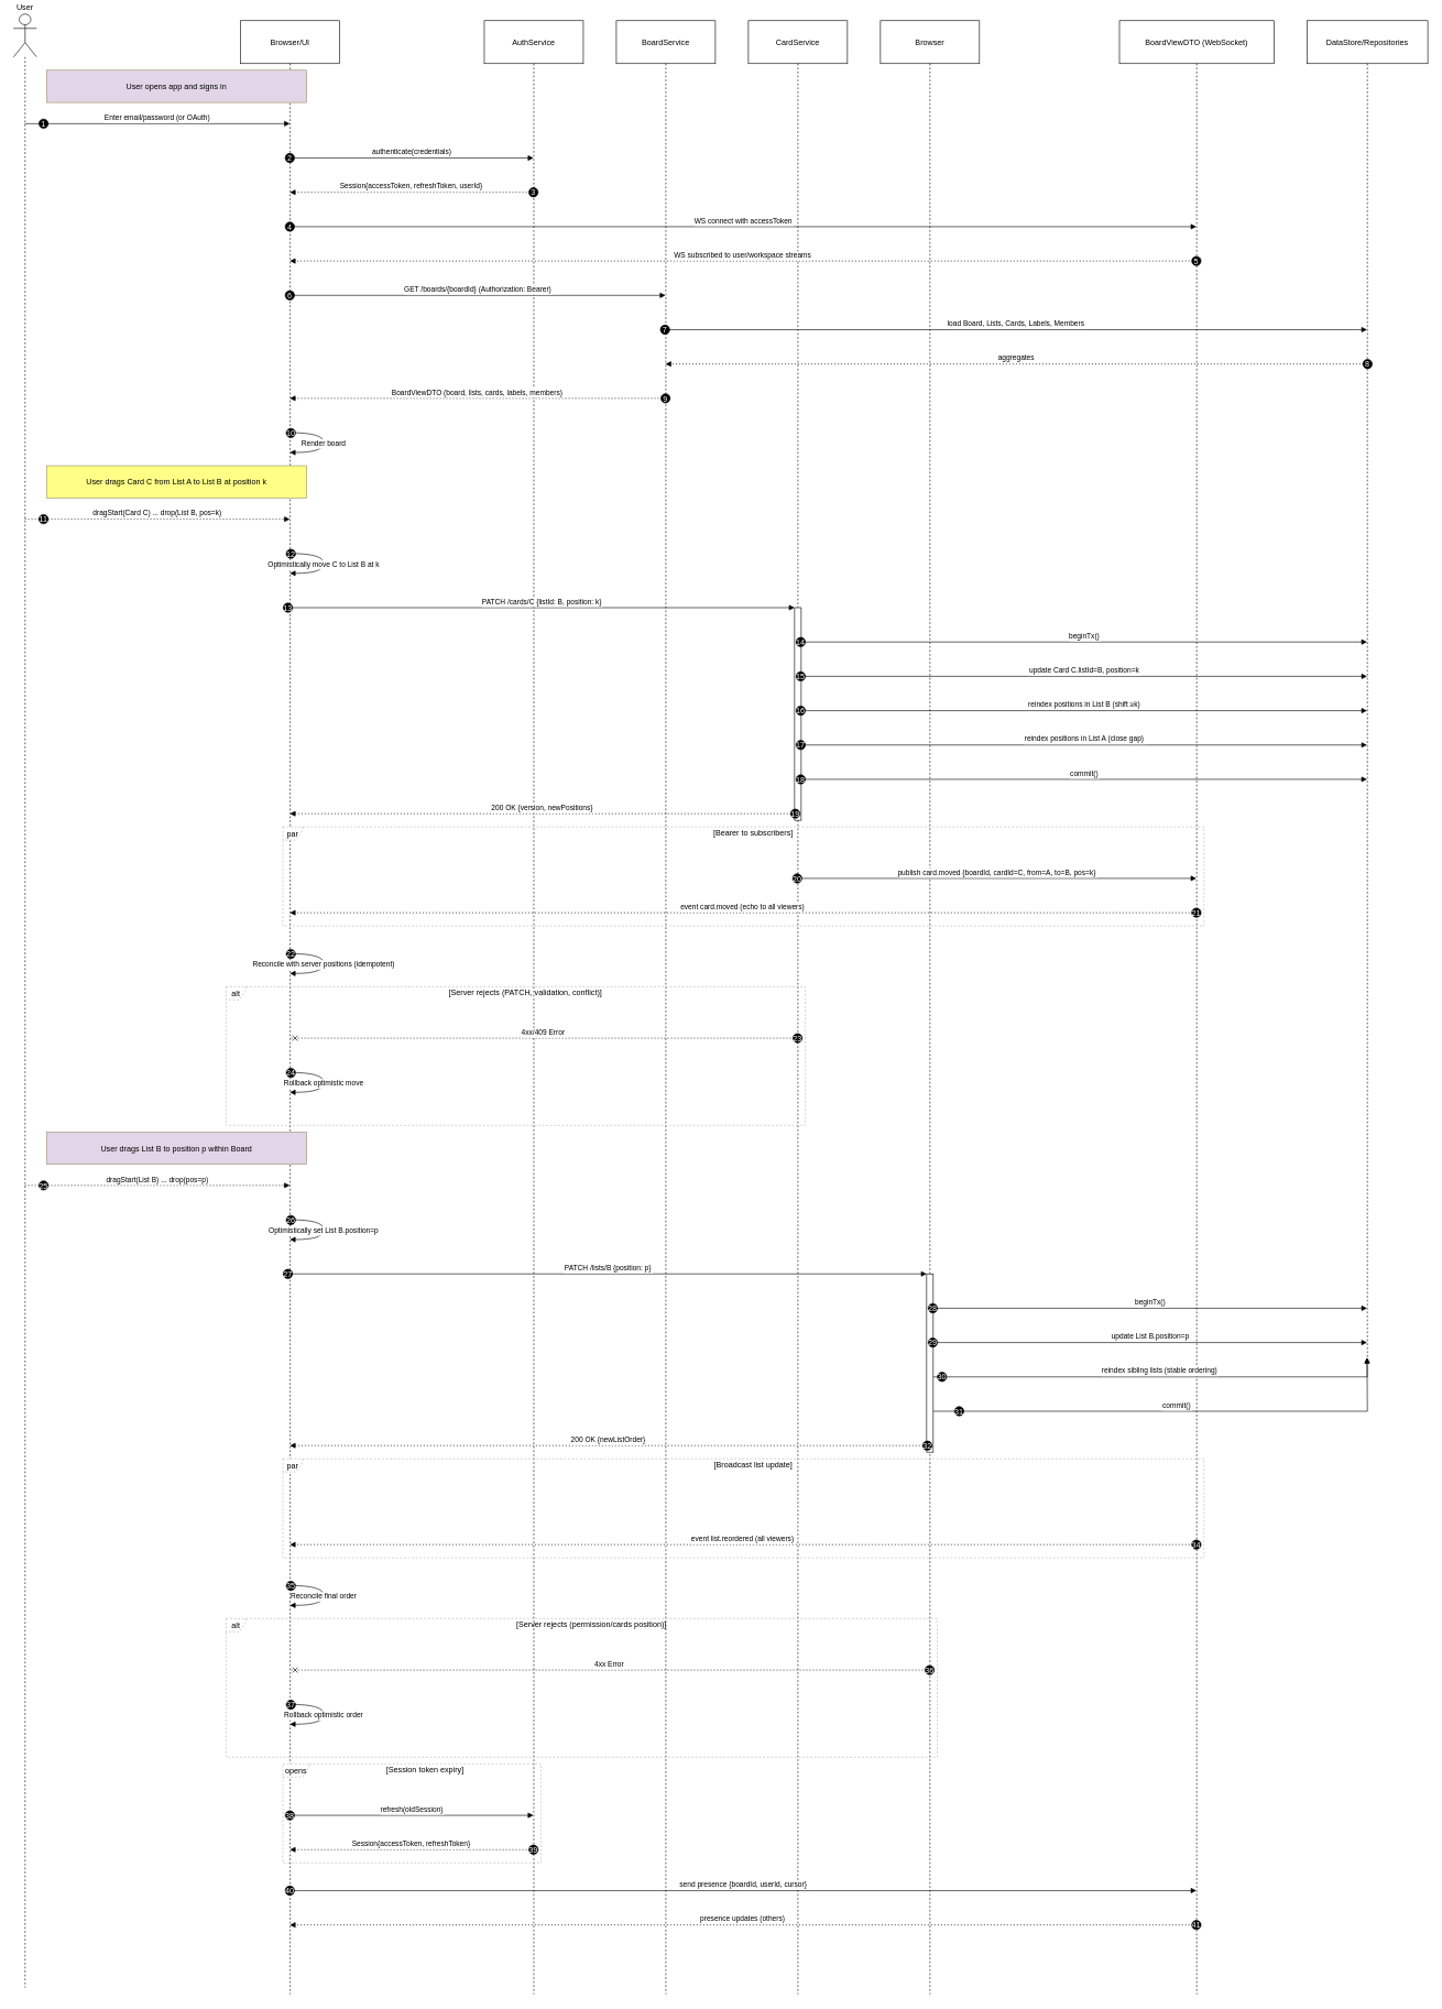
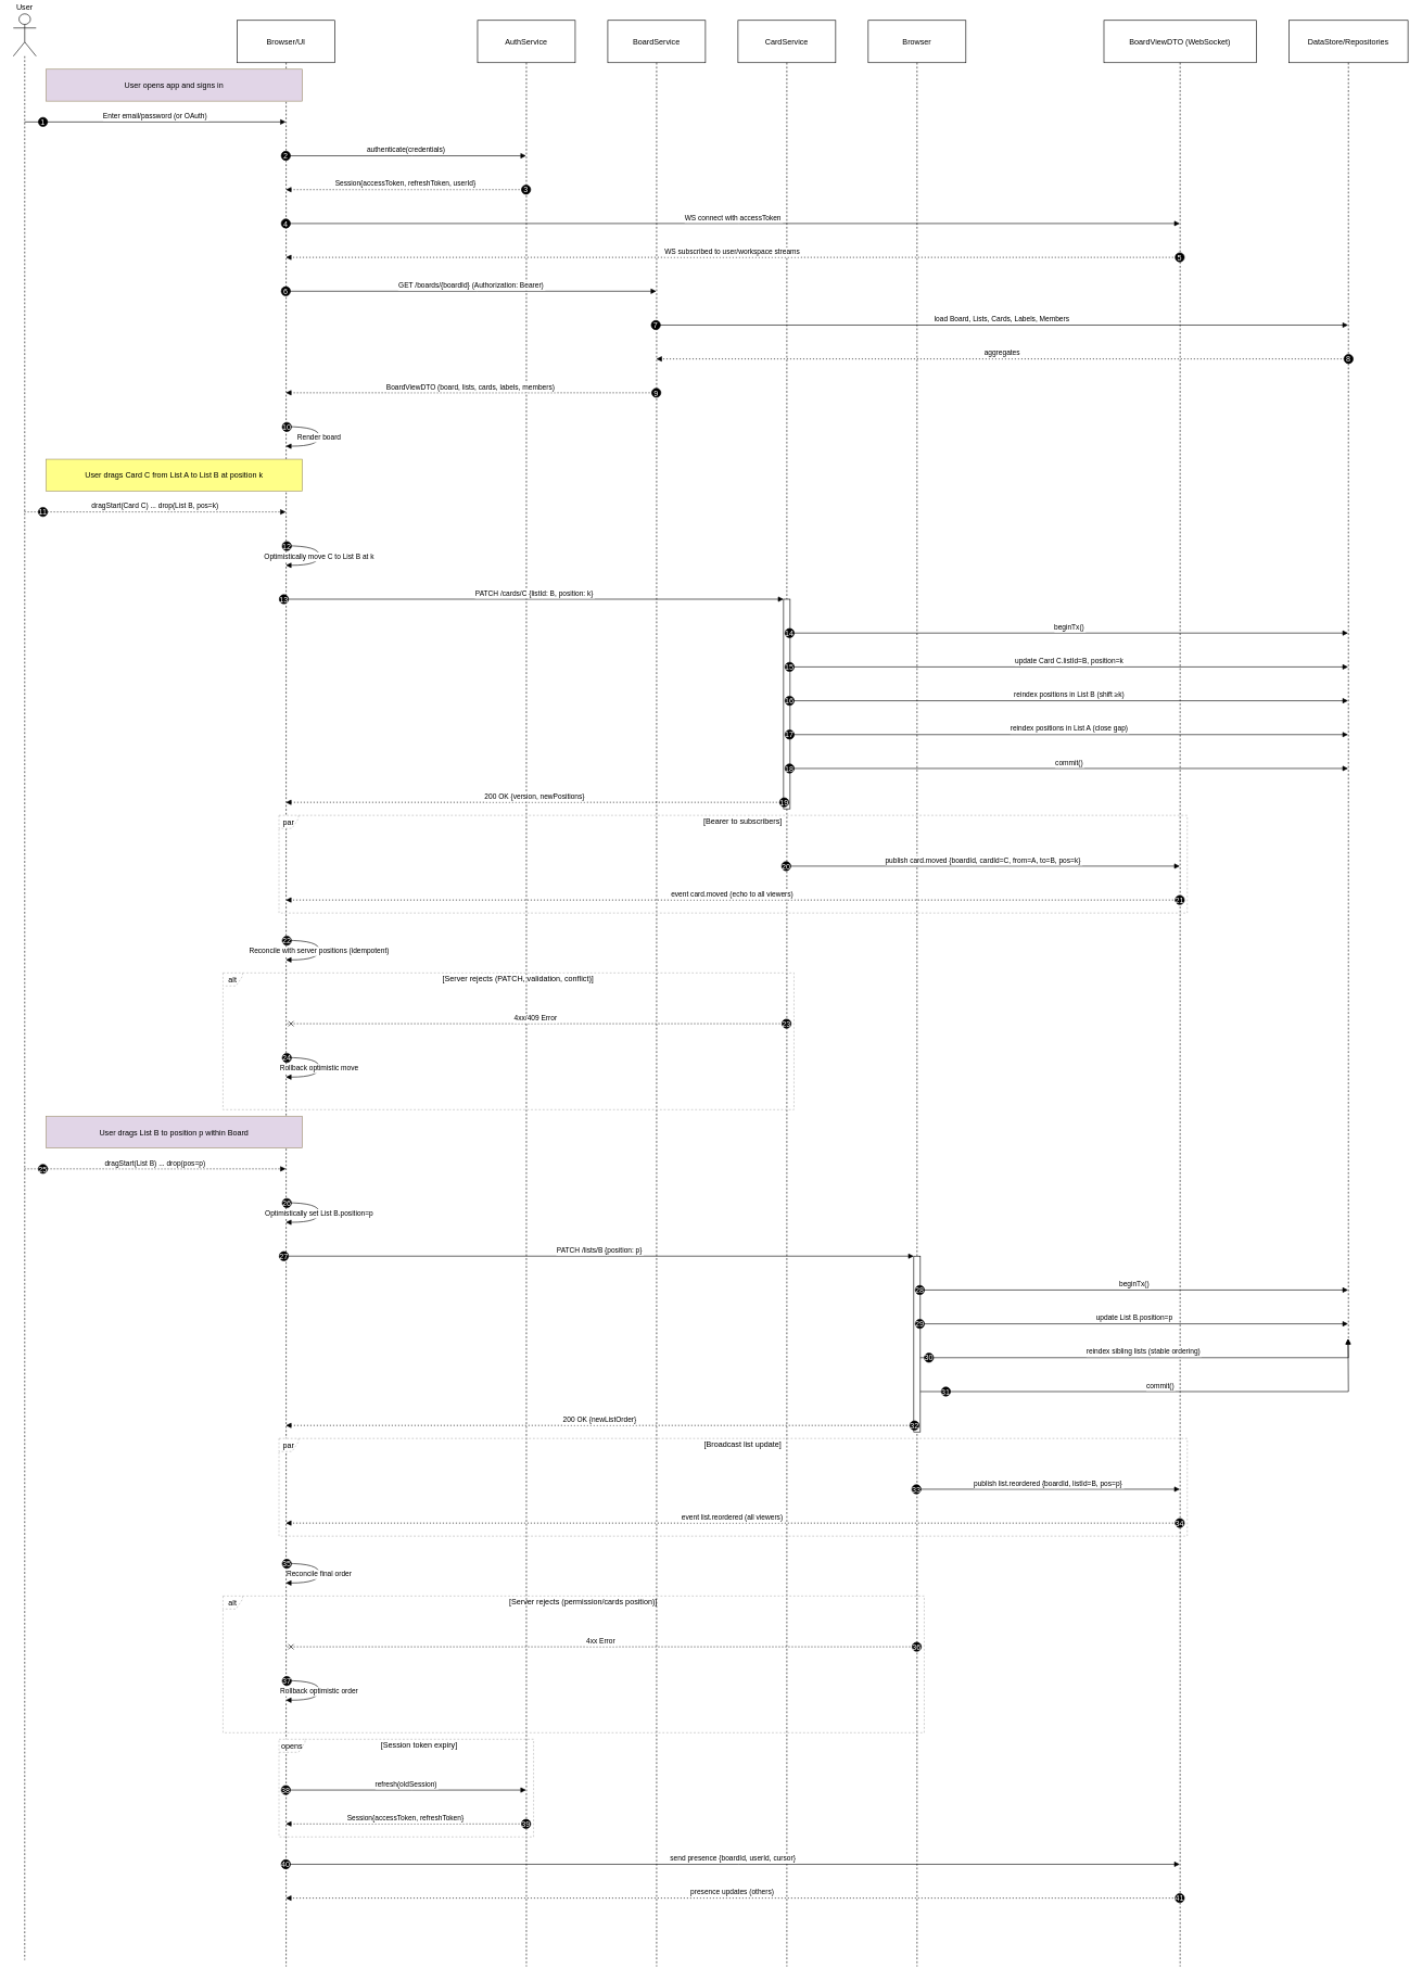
+ <mxCell id="86" value="publish list.reordered {boardId, listId=B, pos=p}" style="verticalAlign=bottom;edgeStyle=elbowEdgeStyle;elbow=vertical;curved=0;rounded=0;endArrow=block;" edge="1" parent="1" source="8" target="10"><mxGeometry relative="1" as="geometry"><Array as="points"><mxPoint x="1619" y="2286" /></Array></mxGeometry></mxCell>
+ <mxCell id="87" value="33" style="ellipse;aspect=fixed;fillColor=#000000;align=center;fontColor=#FFFFFF;" vertex="1" parent="86"><mxGeometry width="14" height="14" relative="1" as="geometry"><mxPoint x="-209.5" y="-7" as="offset" /></mxGeometry></mxCell>
